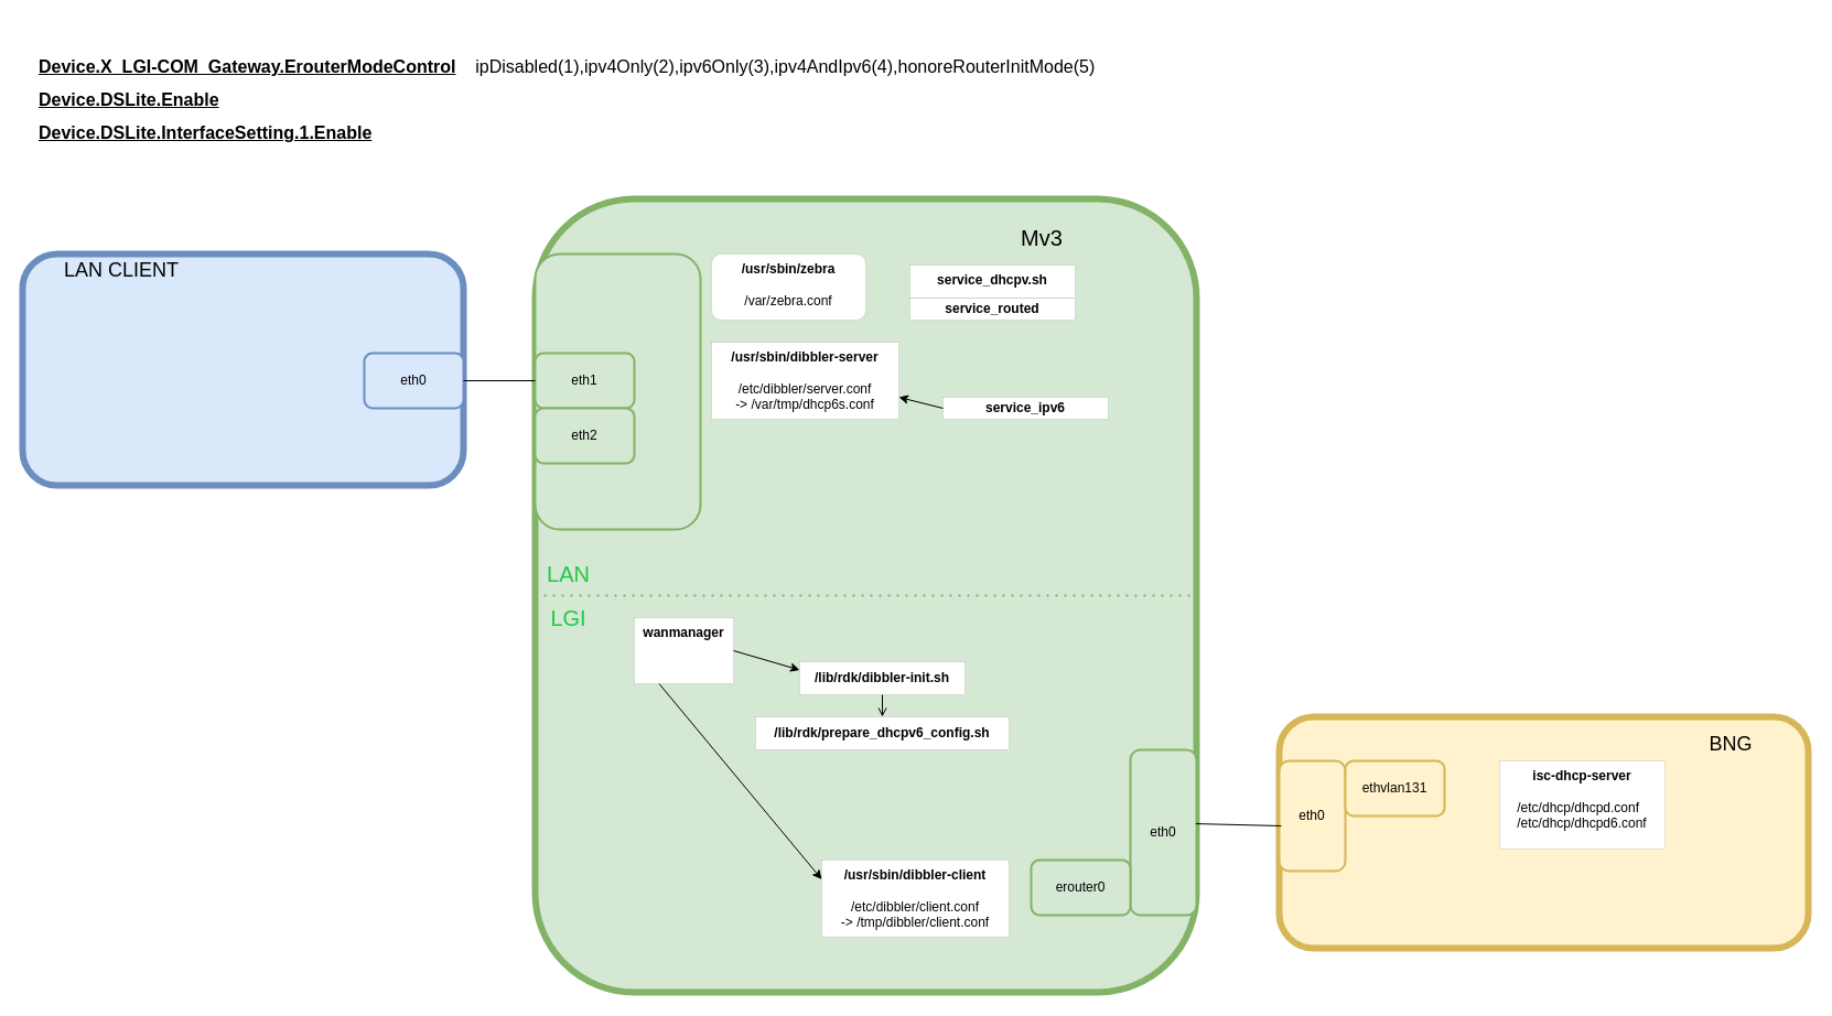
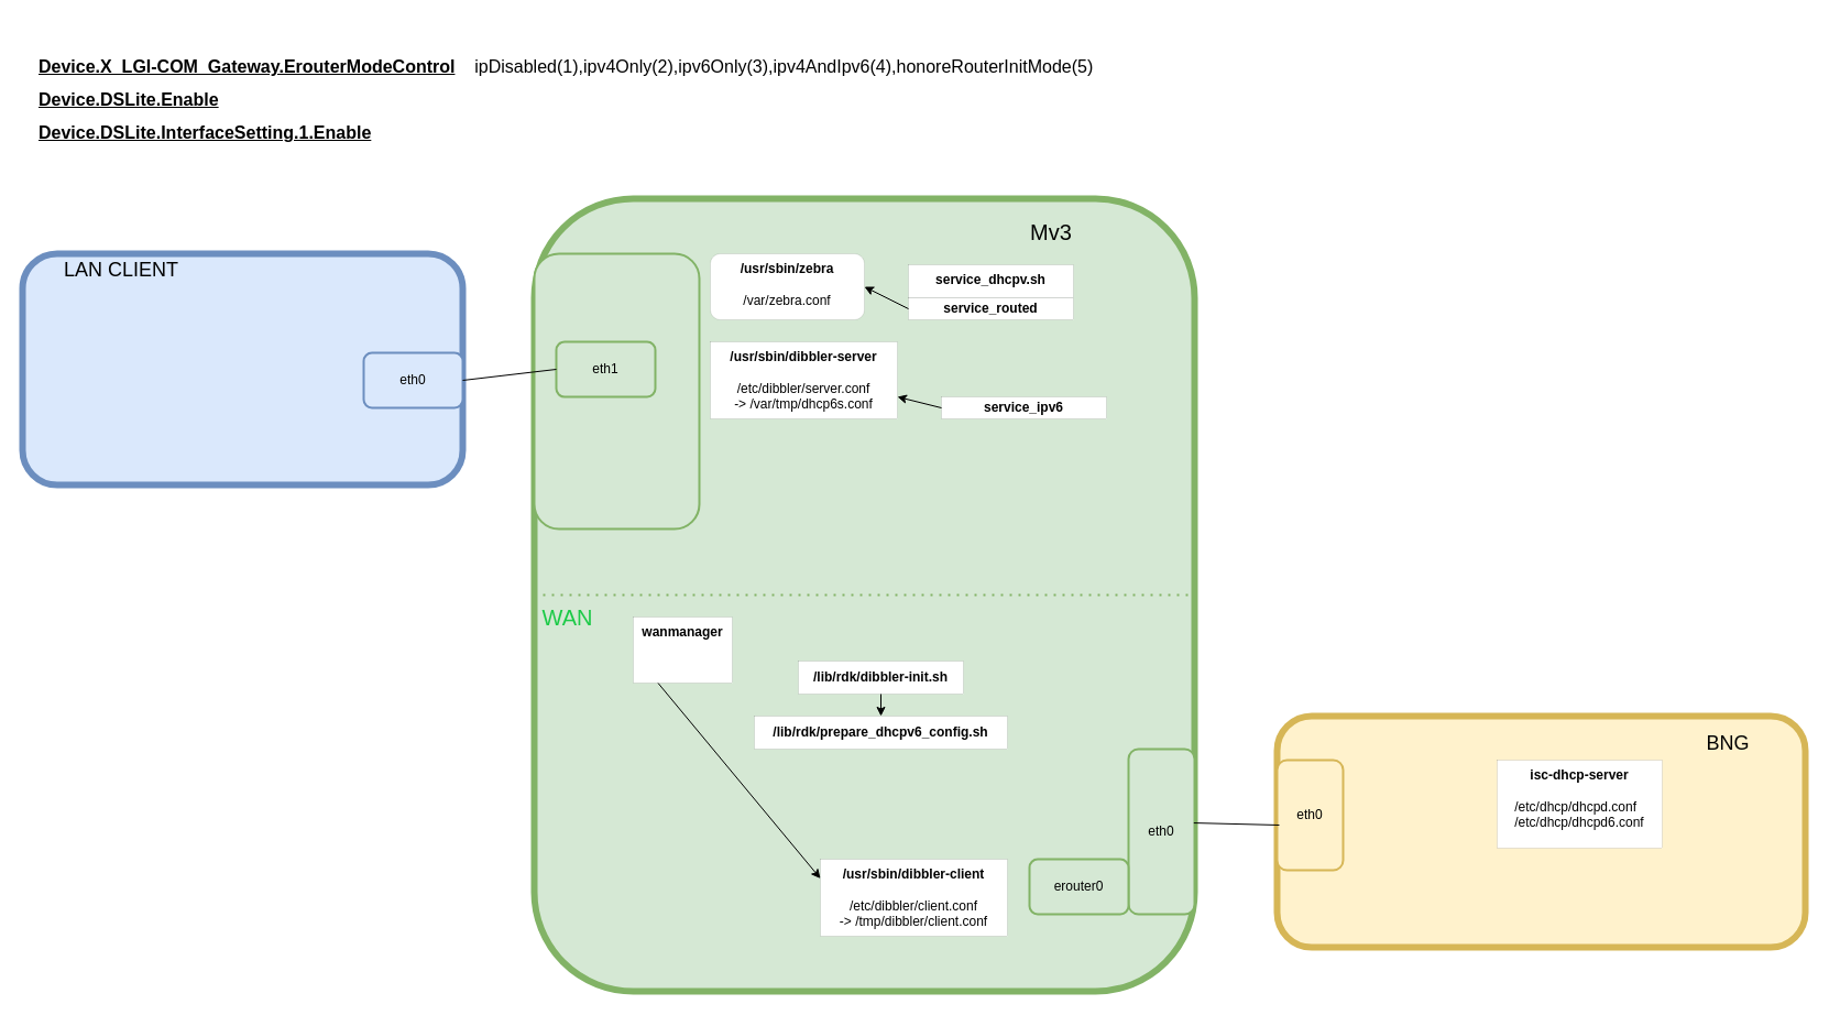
- <mxCell id="6" value="Mv3" style="text;strokeColor=none;align=center;fillColor=none;html=1;verticalAlign=middle;whiteSpace=wrap;rounded=1;fontSize=20;" parent="1" vertex="1"><mxGeometry x="905" y="200" width="80" height="30" as="geometry" /></mxCell>
+ <mxCell id="6" value="Mv3" style="text;strokeColor=none;align=center;fillColor=none;html=1;verticalAlign=middle;whiteSpace=wrap;rounded=1;fontSize=20;" parent="1" vertex="1"><mxGeometry x="915" y="195" width="80" height="30" as="geometry" /></mxCell>
+ <mxCell id="36" value="" style="endArrow=classic;html=1;rounded=0;strokeWidth=1;fontSize=20;fontColor=#1cca47;entryX=1;entryY=0.5;entryDx=0;entryDy=0;exitX=0;exitY=0.5;exitDx=0;exitDy=0;" edge="1" parent="1" source="33" target="11"><mxGeometry width="50" height="50" relative="1" as="geometry"><mxPoint x="835" y="310" as="sourcePoint" /><mxPoint x="885" y="260" as="targetPoint" /></mxGeometry></mxCell>
- <mxCell id="7" value="eth1" style="rounded=1;whiteSpace=wrap;html=1;fillColor=#d5e8d4;strokeColor=#82b366;strokeWidth=2;" parent="1" vertex="1"><mxGeometry x="485" y="320" width="90" height="50" as="geometry" /></mxCell>
+ <mxCell id="7" value="eth1" style="rounded=1;whiteSpace=wrap;html=1;fillColor=#d5e8d4;strokeColor=#82b366;strokeWidth=2;" parent="1" vertex="1"><mxGeometry x="505" y="310" width="90" height="50" as="geometry" /></mxCell>
- <mxCell id="25" value="eth2" style="rounded=1;whiteSpace=wrap;html=1;fillColor=#d5e8d4;strokeColor=#82b366;strokeWidth=2;" vertex="1" parent="1"><mxGeometry x="485" y="370" width="90" height="50" as="geometry" /></mxCell>
- <mxCell id="28" value="LAN" style="text;html=1;align=center;verticalAlign=middle;resizable=0;points=[];autosize=1;strokeColor=none;fillColor=none;fontSize=20;fontColor=#1cca47;" vertex="1" parent="1"><mxGeometry x="485" y="500" width="60" height="40" as="geometry" /></mxCell>
- <mxCell id="27" value="LGI" style="text;html=1;align=center;verticalAlign=middle;resizable=0;points=[];autosize=1;strokeColor=none;fillColor=none;fontSize=20;fontColor=#1cca47;" vertex="1" parent="1"><mxGeometry x="480" y="540" width="70" height="40" as="geometry" /></mxCell>
+ <mxCell id="27" value="WAN" style="text;html=1;align=center;verticalAlign=middle;resizable=0;points=[];autosize=1;strokeColor=none;fillColor=none;fontSize=20;fontColor=#1cca47;" vertex="1" parent="1"><mxGeometry x="480" y="540" width="70" height="40" as="geometry" /></mxCell>
- <mxCell id="22" value="" style="endArrow=classic;html=1;rounded=0;exitX=1;exitY=0.5;exitDx=0;exitDy=0;strokeWidth=1;entryX=0;entryY=0.25;entryDx=0;entryDy=0;" edge="1" parent="1" source="21" target="20"><mxGeometry width="50" height="50" relative="1" as="geometry"><mxPoint x="565" y="730" as="sourcePoint" /><mxPoint x="725" y="660" as="targetPoint" /></mxGeometry></mxCell>
- <mxCell id="23" value="" style="endArrow=open;html=1;rounded=0;exitX=0.5;exitY=1;exitDx=0;exitDy=0;strokeWidth=1;entryX=0.5;entryY=0;entryDx=0;entryDy=0;" edge="1" parent="1" source="20" target="19"><mxGeometry width="50" height="50" relative="1" as="geometry"><mxPoint x="695" y="690" as="sourcePoint" /><mxPoint x="685.08" y="650" as="targetPoint" /></mxGeometry></mxCell>
+ <mxCell id="23" value="" style="endArrow=classic;html=1;rounded=0;exitX=0.5;exitY=1;exitDx=0;exitDy=0;strokeWidth=1;entryX=0.5;entryY=0;entryDx=0;entryDy=0;" edge="1" parent="1" source="20" target="19"><mxGeometry width="50" height="50" relative="1" as="geometry"><mxPoint x="695" y="690" as="sourcePoint" /><mxPoint x="685.08" y="650" as="targetPoint" /></mxGeometry></mxCell>
- <mxCell id="16" value="ethvlan131" style="rounded=1;whiteSpace=wrap;html=1;fillColor=#fff2cc;strokeColor=#d6b656;strokeWidth=2;" vertex="1" parent="1"><mxGeometry x="1220" y="690" width="90" height="50" as="geometry" /></mxCell>
